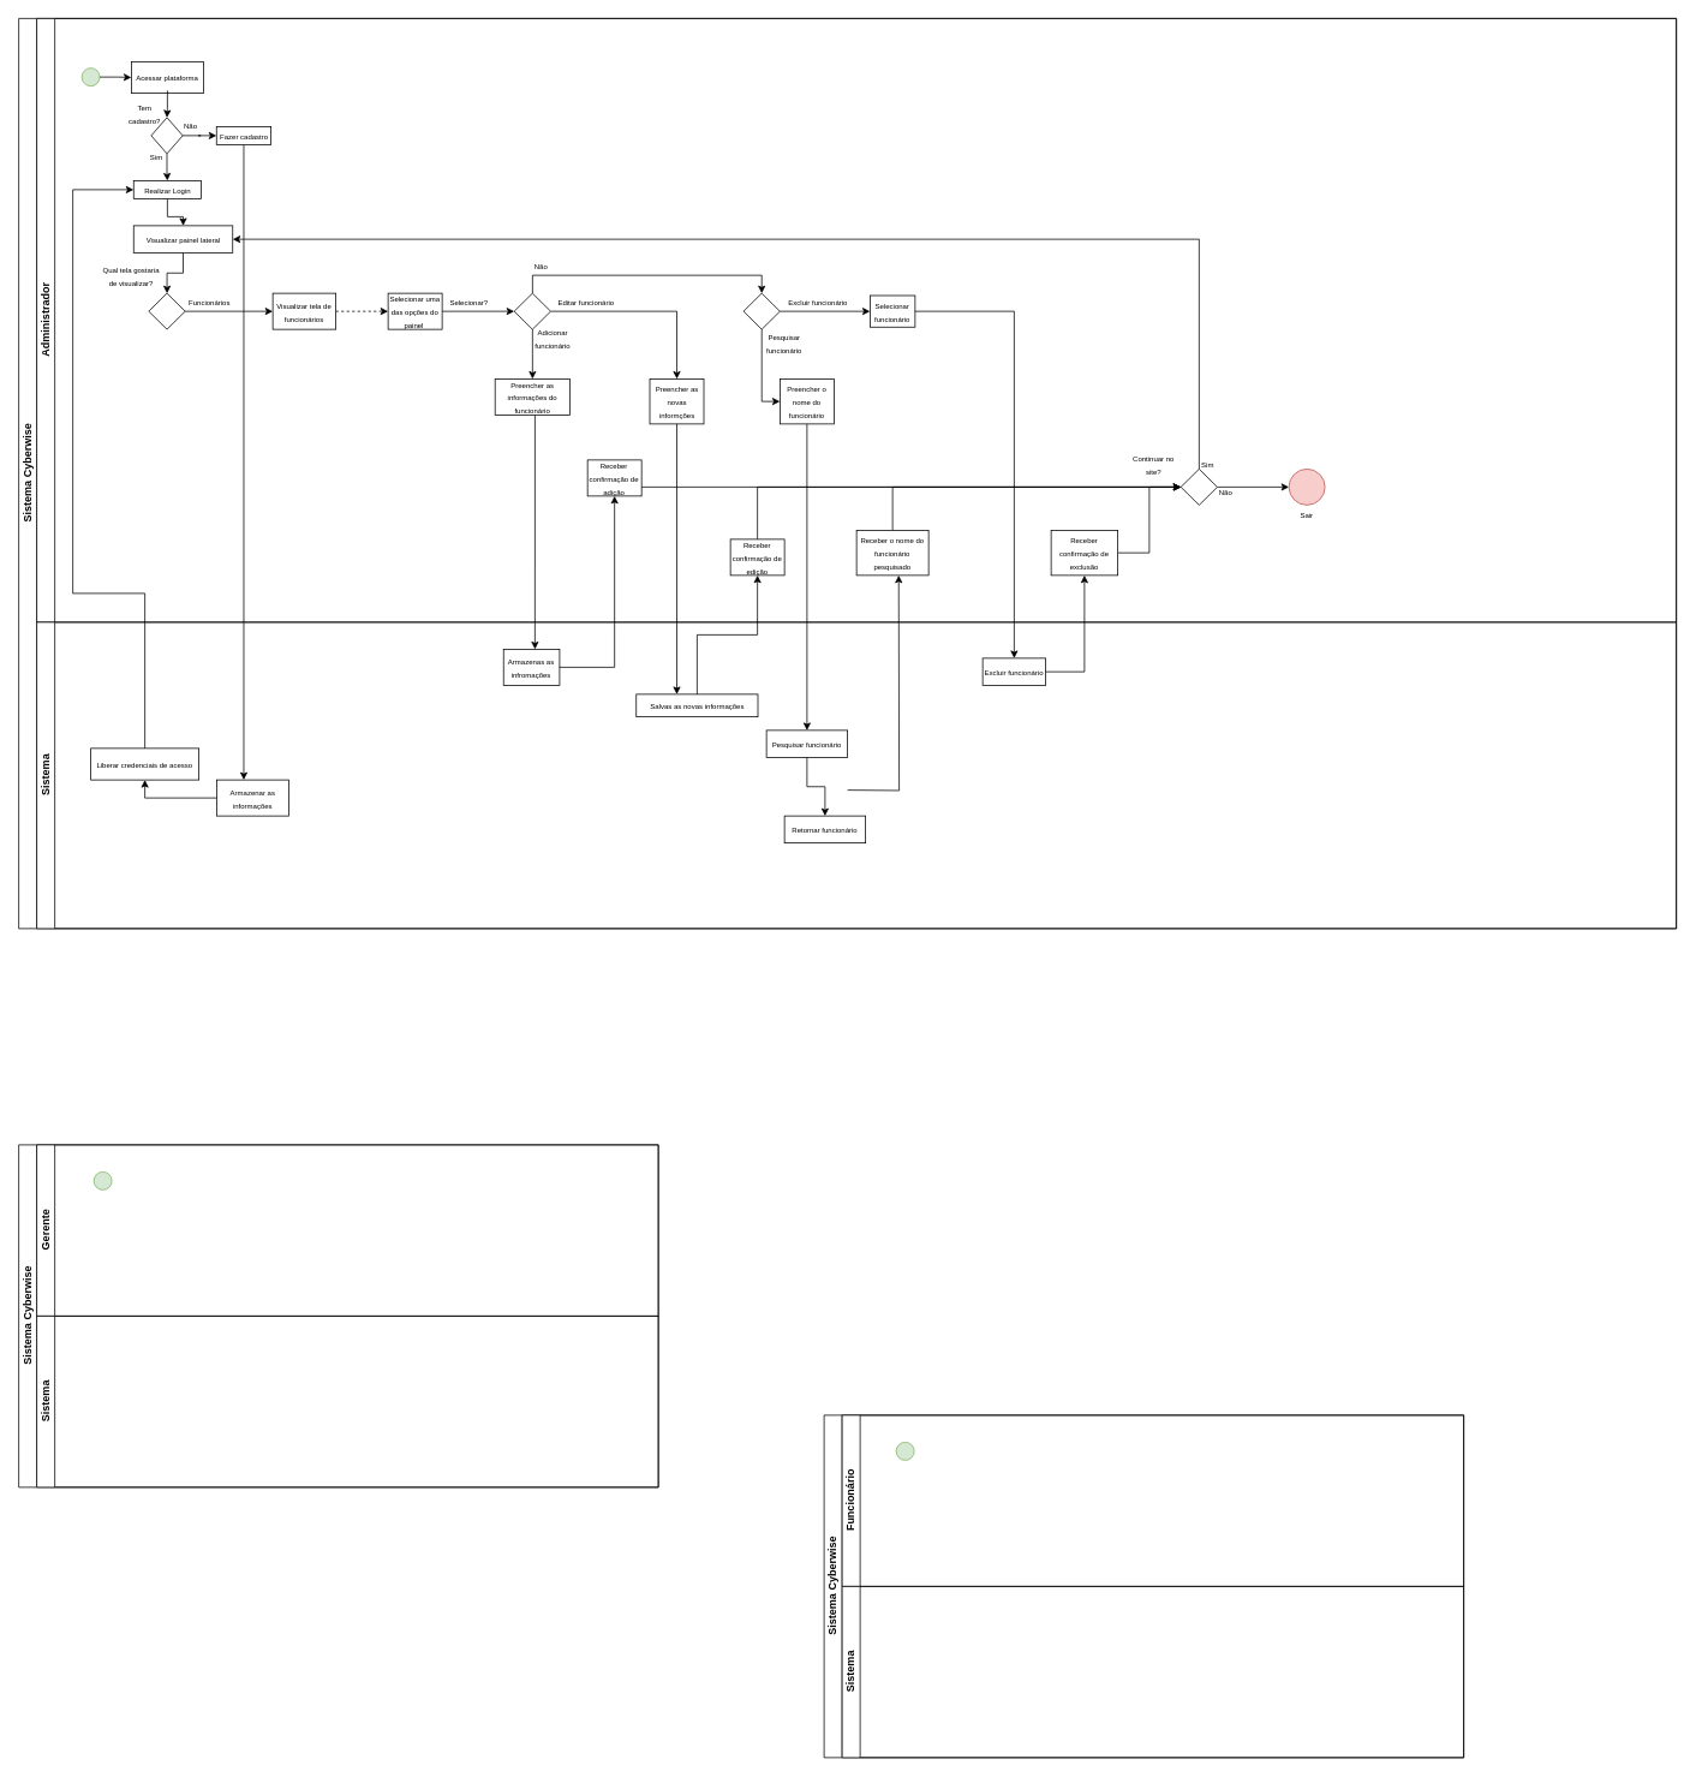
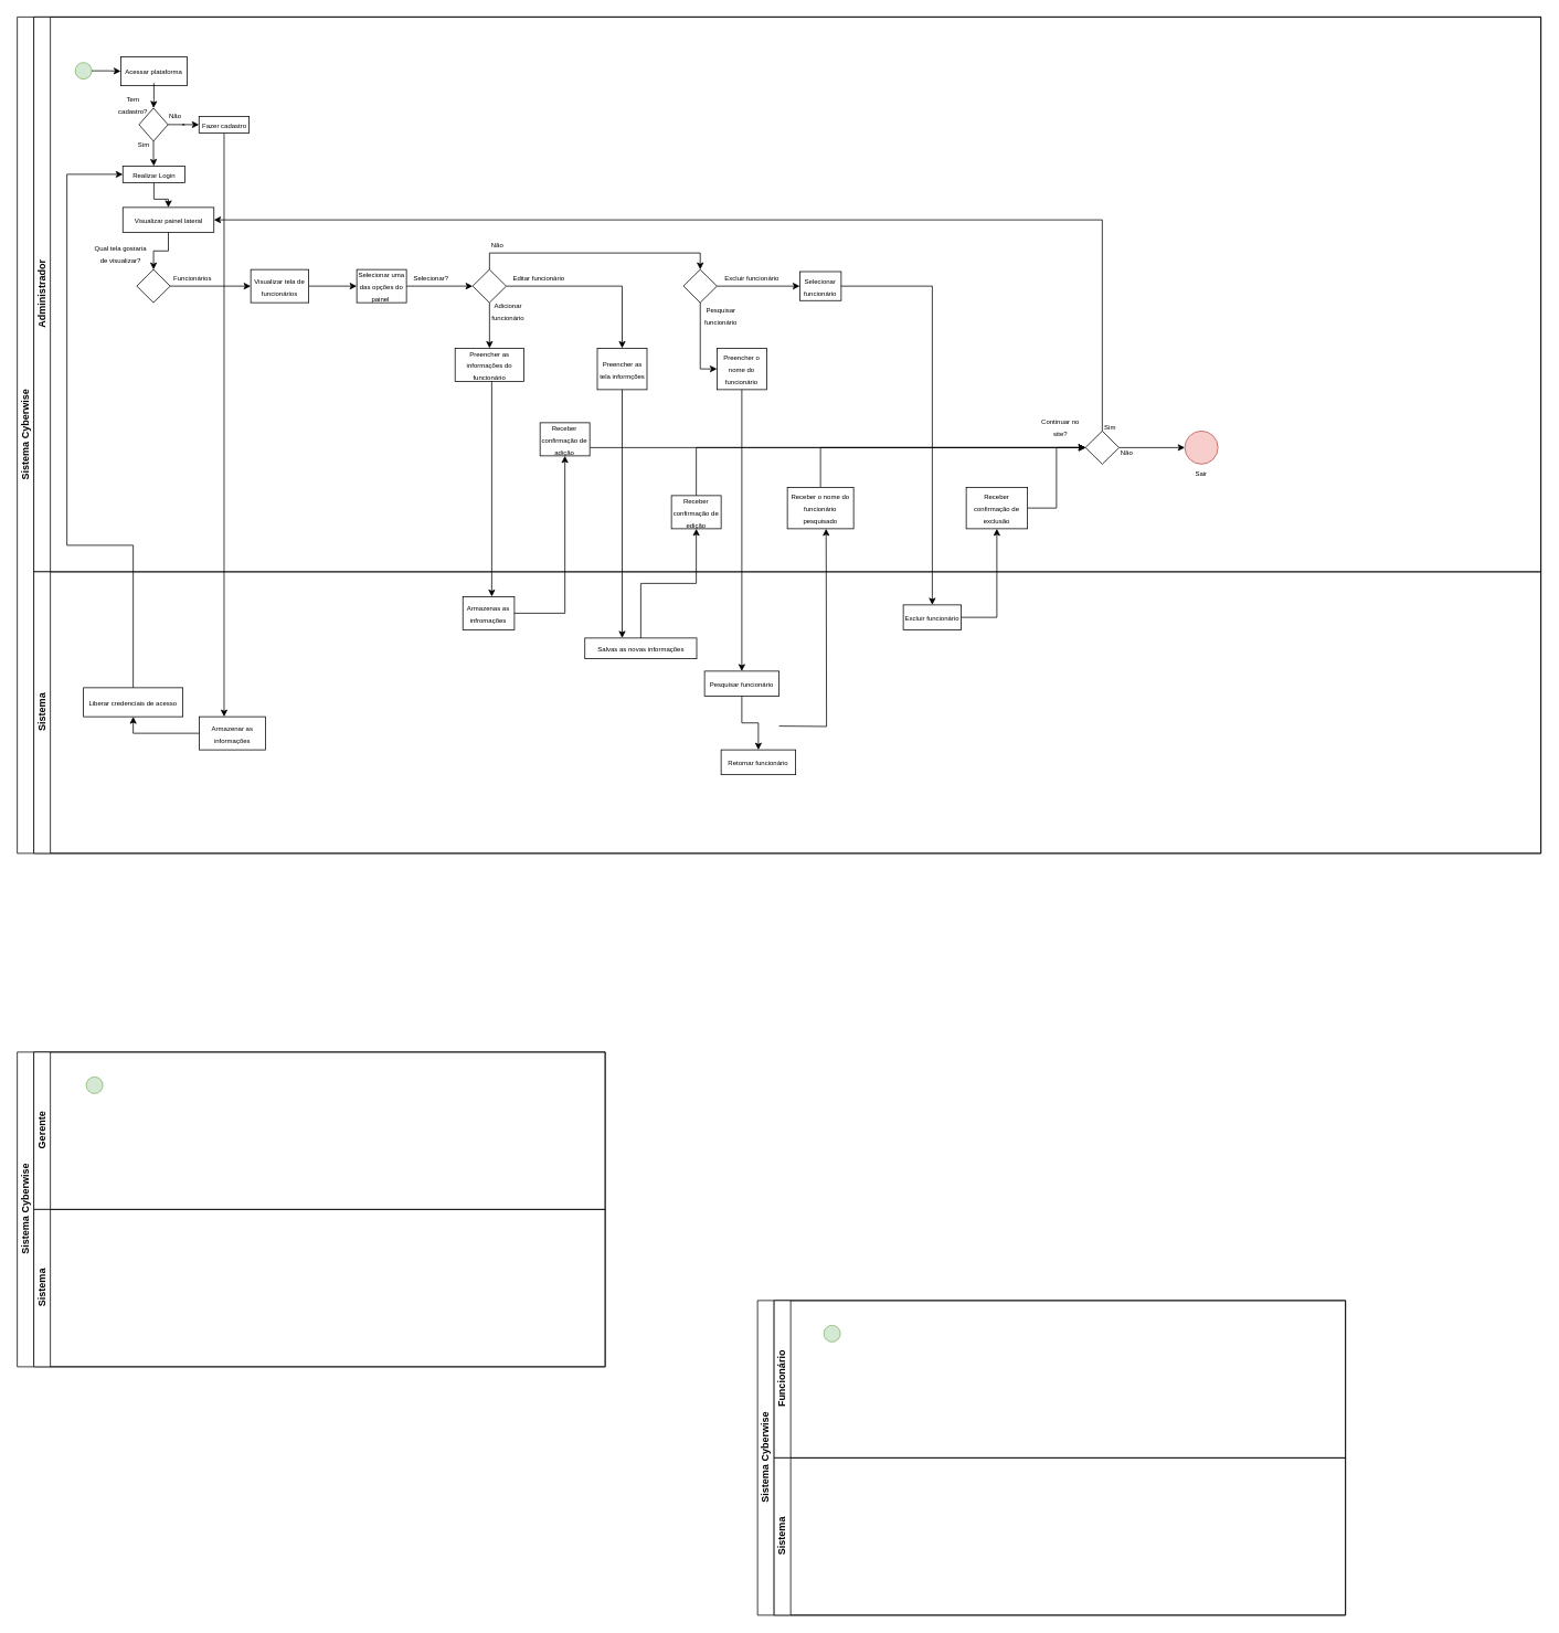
- <mxCell id="25" value="" style="edgeStyle=orthogonalEdgeStyle;rounded=0;orthogonalLoop=1;jettySize=auto;html=1;dashed=1;" edge="1" parent="6" source="26" target="47"><mxGeometry relative="1" as="geometry" /></mxCell>
+ <mxCell id="25" value="" style="edgeStyle=orthogonalEdgeStyle;rounded=0;orthogonalLoop=1;jettySize=auto;html=1;" edge="1" parent="6" source="26" target="47"><mxGeometry relative="1" as="geometry" /></mxCell>
- <mxCell id="37" value="&lt;font style=&quot;font-size: 8px;&quot;&gt;Preencher as novas informções&lt;/font&gt;" style="rounded=0;whiteSpace=wrap;html=1;" vertex="1" parent="6"><mxGeometry x="680.5" y="400" width="60" height="50" as="geometry" /></mxCell>
+ <mxCell id="37" value="&lt;font style=&quot;font-size: 8px;&quot;&gt;Preencher as tela informções&lt;/font&gt;" style="rounded=0;whiteSpace=wrap;html=1;" vertex="1" parent="6"><mxGeometry x="680.5" y="400" width="60" height="50" as="geometry" /></mxCell>
